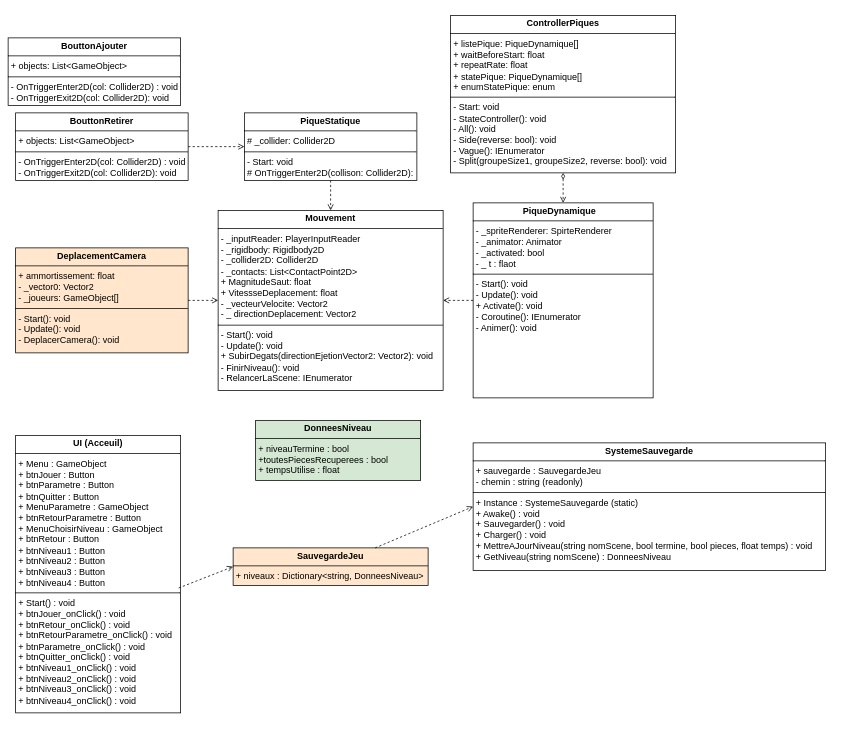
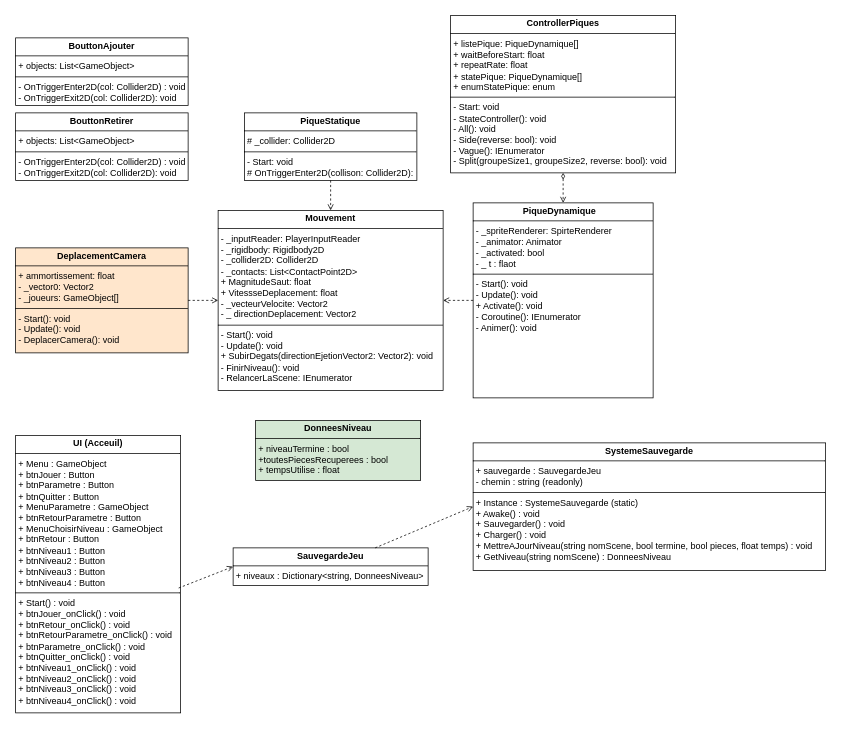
- <mxCell id="3" value="&lt;p style=&quot;margin:0px;margin-top:4px;text-align:center;&quot;&gt;&lt;b&gt;BouttonAjouter&lt;/b&gt;&lt;/p&gt;&lt;hr size=&quot;1&quot; style=&quot;border-style:solid;&quot;&gt;&lt;p style=&quot;margin:0px;margin-left:4px;&quot;&gt;+ objects: List&amp;lt;GameObject&amp;gt;&lt;/p&gt;&lt;hr size=&quot;1&quot; style=&quot;border-style:solid;&quot;&gt;&lt;p style=&quot;margin:0px;margin-left:4px;&quot;&gt;- OnTriggerEnter2D(col: Collider2D) : void&lt;/p&gt;&lt;p style=&quot;margin:0px;margin-left:4px;&quot;&gt;- OnTriggerExit2D(col: Collider2D): void&lt;/p&gt;" style="verticalAlign=top;align=left;overflow=fill;html=1;whiteSpace=wrap;" parent="1" vertex="1"><mxGeometry x="10" y="50" width="230" height="90" as="geometry" /></mxCell>
+ <mxCell id="3" value="&lt;p style=&quot;margin:0px;margin-top:4px;text-align:center;&quot;&gt;&lt;b&gt;BouttonAjouter&lt;/b&gt;&lt;/p&gt;&lt;hr size=&quot;1&quot; style=&quot;border-style:solid;&quot;&gt;&lt;p style=&quot;margin:0px;margin-left:4px;&quot;&gt;+ objects: List&amp;lt;GameObject&amp;gt;&lt;/p&gt;&lt;hr size=&quot;1&quot; style=&quot;border-style:solid;&quot;&gt;&lt;p style=&quot;margin:0px;margin-left:4px;&quot;&gt;- OnTriggerEnter2D(col: Collider2D) : void&lt;/p&gt;&lt;p style=&quot;margin:0px;margin-left:4px;&quot;&gt;- OnTriggerExit2D(col: Collider2D): void&lt;/p&gt;" style="verticalAlign=top;align=left;overflow=fill;html=1;whiteSpace=wrap;" parent="1" vertex="1"><mxGeometry x="20" y="50" width="230" height="90" as="geometry" /></mxCell>
- <mxCell id="4" style="rounded=0;orthogonalLoop=1;jettySize=auto;html=1;dashed=1;endArrow=open;endFill=0;" parent="1" source="5" target="9" edge="1"><mxGeometry relative="1" as="geometry" /></mxCell>
- <mxCell id="16" value="&lt;p style=&quot;margin:0px;margin-top:4px;text-align:center;&quot;&gt;&lt;b&gt;SauvegardeJeu&lt;/b&gt;&lt;/p&gt;&lt;hr size=&quot;1&quot; style=&quot;border-style:solid;&quot;&gt;&lt;p style=&quot;margin:0px;margin-left:4px;&quot;&gt;&lt;span style=&quot;background-color: transparent; color: light-dark(rgb(0, 0, 0), rgb(255, 255, 255));&quot;&gt;+&lt;/span&gt;&amp;nbsp;niveaux : Dictionary&amp;lt;string, DonneesNiveau&amp;gt;&lt;/p&gt;" style="verticalAlign=top;align=left;overflow=fill;html=1;whiteSpace=wrap;fillColor=#ffe6cc;" parent="1" vertex="1"><mxGeometry x="310" y="730" width="260" height="50" as="geometry" /></mxCell>
+ <mxCell id="16" value="&lt;p style=&quot;margin:0px;margin-top:4px;text-align:center;&quot;&gt;&lt;b&gt;SauvegardeJeu&lt;/b&gt;&lt;/p&gt;&lt;hr size=&quot;1&quot; style=&quot;border-style:solid;&quot;&gt;&lt;p style=&quot;margin:0px;margin-left:4px;&quot;&gt;&lt;span style=&quot;background-color: transparent; color: light-dark(rgb(0, 0, 0), rgb(255, 255, 255));&quot;&gt;+&lt;/span&gt;&amp;nbsp;niveaux : Dictionary&amp;lt;string, DonneesNiveau&amp;gt;&lt;/p&gt;" style="verticalAlign=top;align=left;overflow=fill;html=1;whiteSpace=wrap;" parent="1" vertex="1"><mxGeometry x="310" y="730" width="260" height="50" as="geometry" /></mxCell>
